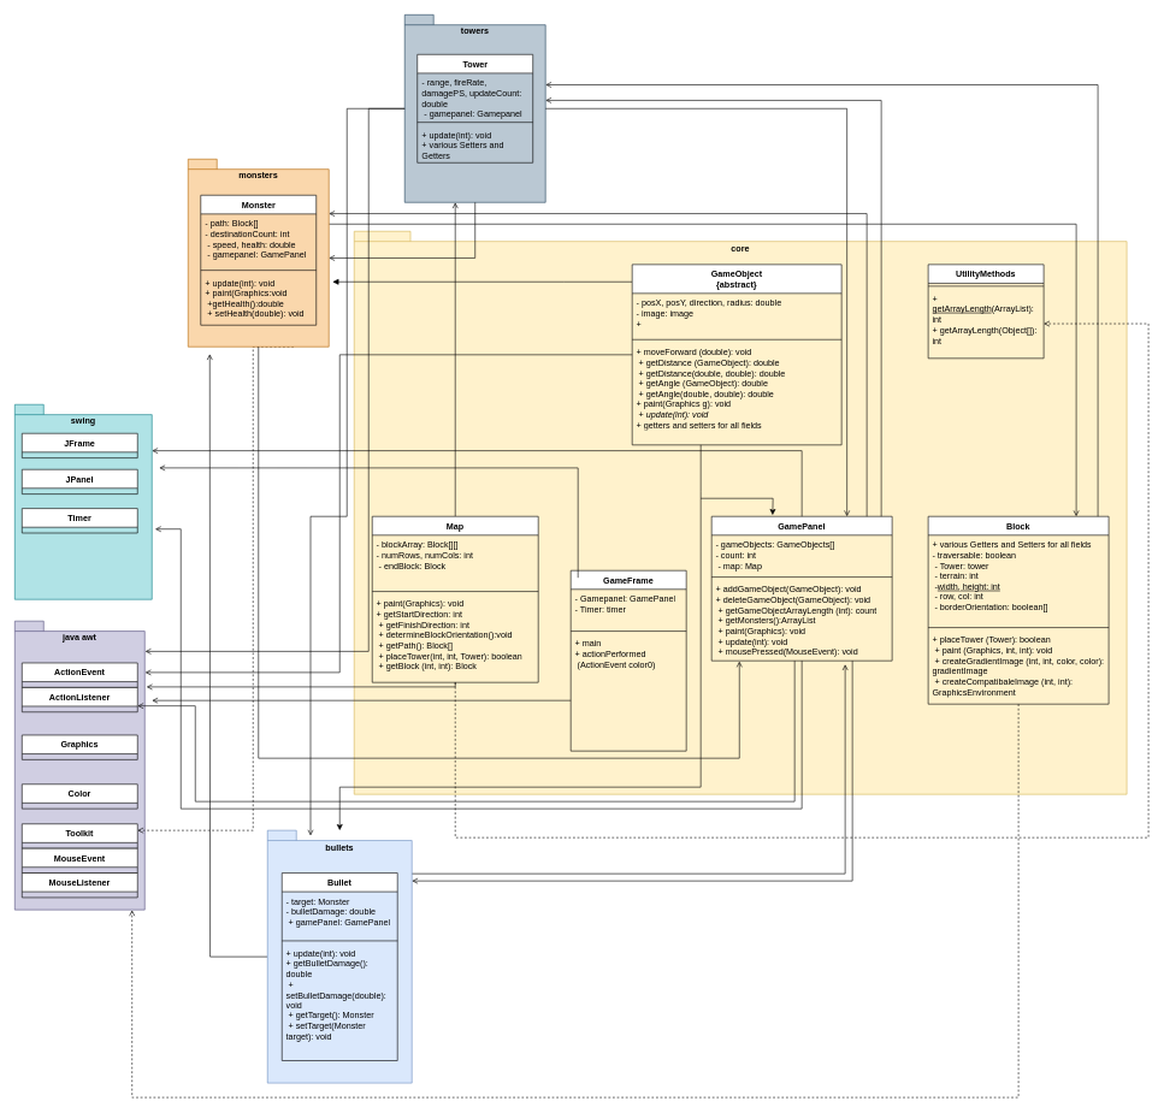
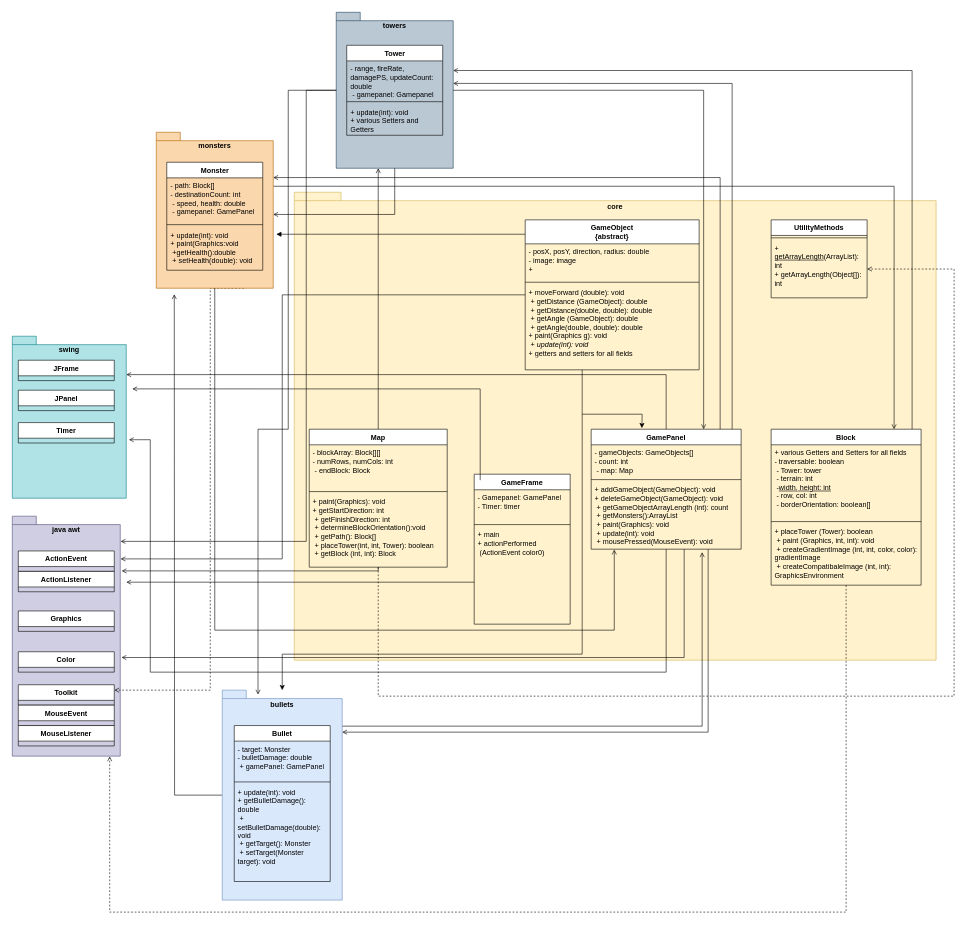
+ <mxCell id="69" style="edgeStyle=orthogonalEdgeStyle;rounded=0;orthogonalLoop=1;jettySize=auto;html=1;entryX=1.011;entryY=0.589;entryDx=0;entryDy=0;entryPerimeter=0;endArrow=open;endFill=0;" edge="1" parent="1" source="44" target="2"><mxGeometry relative="1" as="geometry"><Array as="points"><mxPoint x="1140" y="1096" /></Array></mxGeometry></mxCell>
- <mxCell id="43" style="edgeStyle=orthogonalEdgeStyle;rounded=0;orthogonalLoop=1;jettySize=auto;html=1;entryX=1;entryY=0.75;entryDx=0;entryDy=0;endArrow=open;endFill=0;" edge="1" parent="1" source="44" target="40"><mxGeometry relative="1" as="geometry"><Array as="points"><mxPoint x="1100" y="1110" /><mxPoint x="270" y="1110" /><mxPoint x="270" y="978" /></Array></mxGeometry></mxCell>
